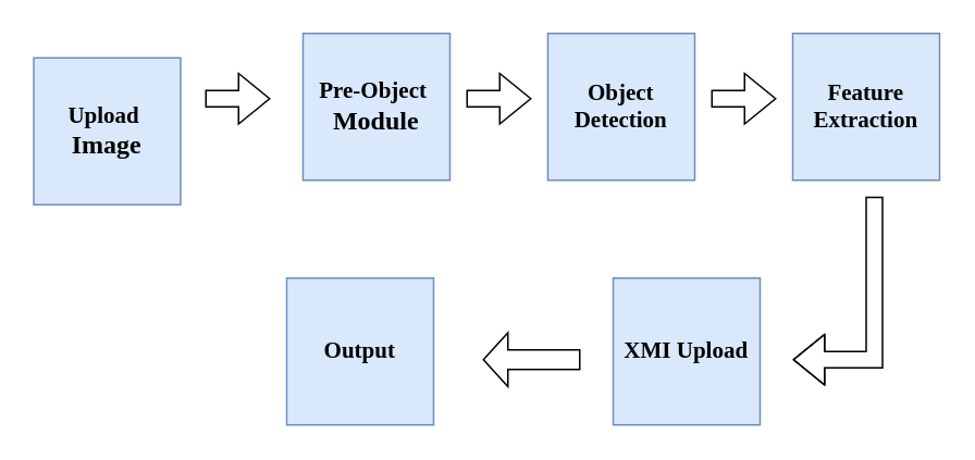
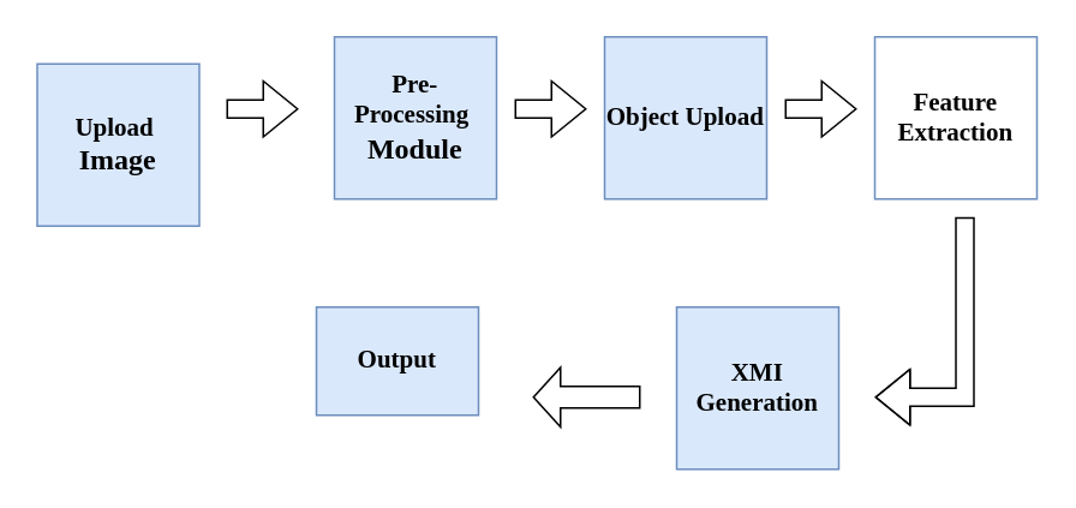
- <mxCell id="3" value="&lt;b&gt;&lt;font style=&quot;font-size: 14px;&quot; face=&quot;Times New Roman&quot;&gt;Pre-Object&amp;nbsp;&lt;/font&gt;&lt;/b&gt;&lt;div&gt;&lt;b&gt;&lt;font face=&quot;AIh-guAY4tlGVXfgzl3R&quot; size=&quot;3&quot;&gt;Module&lt;/font&gt;&lt;/b&gt;&lt;/div&gt;" style="whiteSpace=wrap;html=1;aspect=fixed;fillColor=#dae8fc;strokeColor=#6c8ebf;" parent="1" vertex="1"><mxGeometry x="185" y="20" width="90" height="90" as="geometry" /></mxCell>
+ <mxCell id="3" value="&lt;b&gt;&lt;font style=&quot;font-size: 14px;&quot; face=&quot;Times New Roman&quot;&gt;Pre-Processing&amp;nbsp;&lt;/font&gt;&lt;/b&gt;&lt;div&gt;&lt;b&gt;&lt;font face=&quot;AIh-guAY4tlGVXfgzl3R&quot; size=&quot;3&quot;&gt;Module&lt;/font&gt;&lt;/b&gt;&lt;/div&gt;" style="whiteSpace=wrap;html=1;aspect=fixed;fillColor=#dae8fc;strokeColor=#6c8ebf;" parent="1" vertex="1"><mxGeometry x="185" y="20" width="90" height="90" as="geometry" /></mxCell>
- <mxCell id="4" value="&lt;font face=&quot;Times New Roman&quot;&gt;&lt;span style=&quot;font-size: 14px;&quot;&gt;&lt;b&gt;Object Detection&lt;/b&gt;&lt;/span&gt;&lt;/font&gt;" style="whiteSpace=wrap;html=1;aspect=fixed;fillColor=#dae8fc;strokeColor=#6c8ebf;" parent="1" vertex="1"><mxGeometry x="335" y="20" width="90" height="90" as="geometry" /></mxCell>
+ <mxCell id="4" value="&lt;font face=&quot;Times New Roman&quot;&gt;&lt;span style=&quot;font-size: 14px;&quot;&gt;&lt;b&gt;Object Upload&lt;/b&gt;&lt;/span&gt;&lt;/font&gt;" style="whiteSpace=wrap;html=1;aspect=fixed;fillColor=#dae8fc;strokeColor=#6c8ebf;" parent="1" vertex="1"><mxGeometry x="335" y="20" width="90" height="90" as="geometry" /></mxCell>
- <mxCell id="5" value="&lt;b&gt;&lt;font style=&quot;font-size: 14px;&quot; face=&quot;Times New Roman&quot;&gt;Feature Extraction&lt;/font&gt;&lt;/b&gt;" style="whiteSpace=wrap;html=1;aspect=fixed;fillColor=#dae8fc;strokeColor=#6c8ebf;fillStyle=auto;" parent="1" vertex="1"><mxGeometry x="485" y="20" width="90" height="90" as="geometry" /></mxCell>
+ <mxCell id="5" value="&lt;b&gt;&lt;font style=&quot;font-size: 14px;&quot; face=&quot;Times New Roman&quot;&gt;Feature Extraction&lt;/font&gt;&lt;/b&gt;" style="whiteSpace=wrap;html=1;aspect=fixed;fillColor=#ffffff;strokeColor=#6c8ebf;fillStyle=auto;" parent="1" vertex="1"><mxGeometry x="485" y="20" width="90" height="90" as="geometry" /></mxCell>
- <mxCell id="6" value="&lt;b&gt;&lt;font style=&quot;font-size: 14px;&quot; face=&quot;Times New Roman&quot;&gt;Output&lt;/font&gt;&lt;/b&gt;" style="whiteSpace=wrap;html=1;aspect=fixed;fillColor=#dae8fc;strokeColor=#6c8ebf;" parent="1" vertex="1"><mxGeometry x="175" y="170" width="90" height="90" as="geometry" /></mxCell>
+ <mxCell id="6" value="&lt;b&gt;&lt;font style=&quot;font-size: 14px;&quot; face=&quot;Times New Roman&quot;&gt;Output&lt;/font&gt;&lt;/b&gt;" style="whiteSpace=wrap;html=1;aspect=fixed;fillColor=#dae8fc;strokeColor=#6c8ebf;" parent="1" vertex="1"><mxGeometry x="175" y="170" width="90" height="60" as="geometry" /></mxCell>
- <mxCell id="12" value="&lt;font face=&quot;Times New Roman&quot; style=&quot;font-size: 14px;&quot;&gt;&lt;b&gt;XMI Upload&lt;/b&gt;&lt;/font&gt;" style="whiteSpace=wrap;html=1;aspect=fixed;fillColor=#dae8fc;strokeColor=#6c8ebf;" vertex="1" parent="1"><mxGeometry x="375" y="170" width="90" height="90" as="geometry" /></mxCell>
+ <mxCell id="12" value="&lt;font face=&quot;Times New Roman&quot; style=&quot;font-size: 14px;&quot;&gt;&lt;b&gt;XMI Generation&lt;/b&gt;&lt;/font&gt;" style="whiteSpace=wrap;html=1;aspect=fixed;fillColor=#dae8fc;strokeColor=#6c8ebf;" vertex="1" parent="1"><mxGeometry x="375" y="170" width="90" height="90" as="geometry" /></mxCell>
